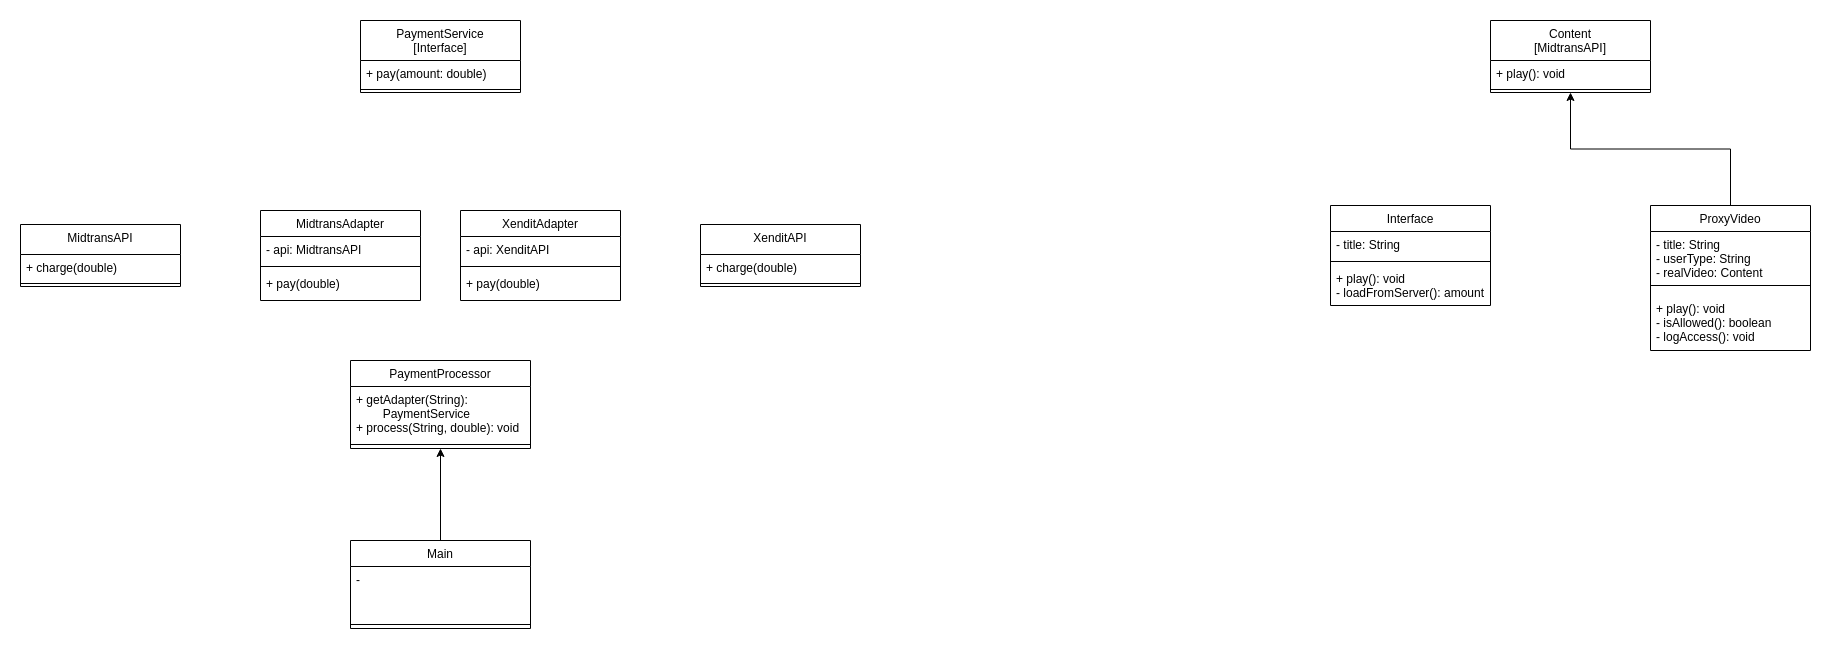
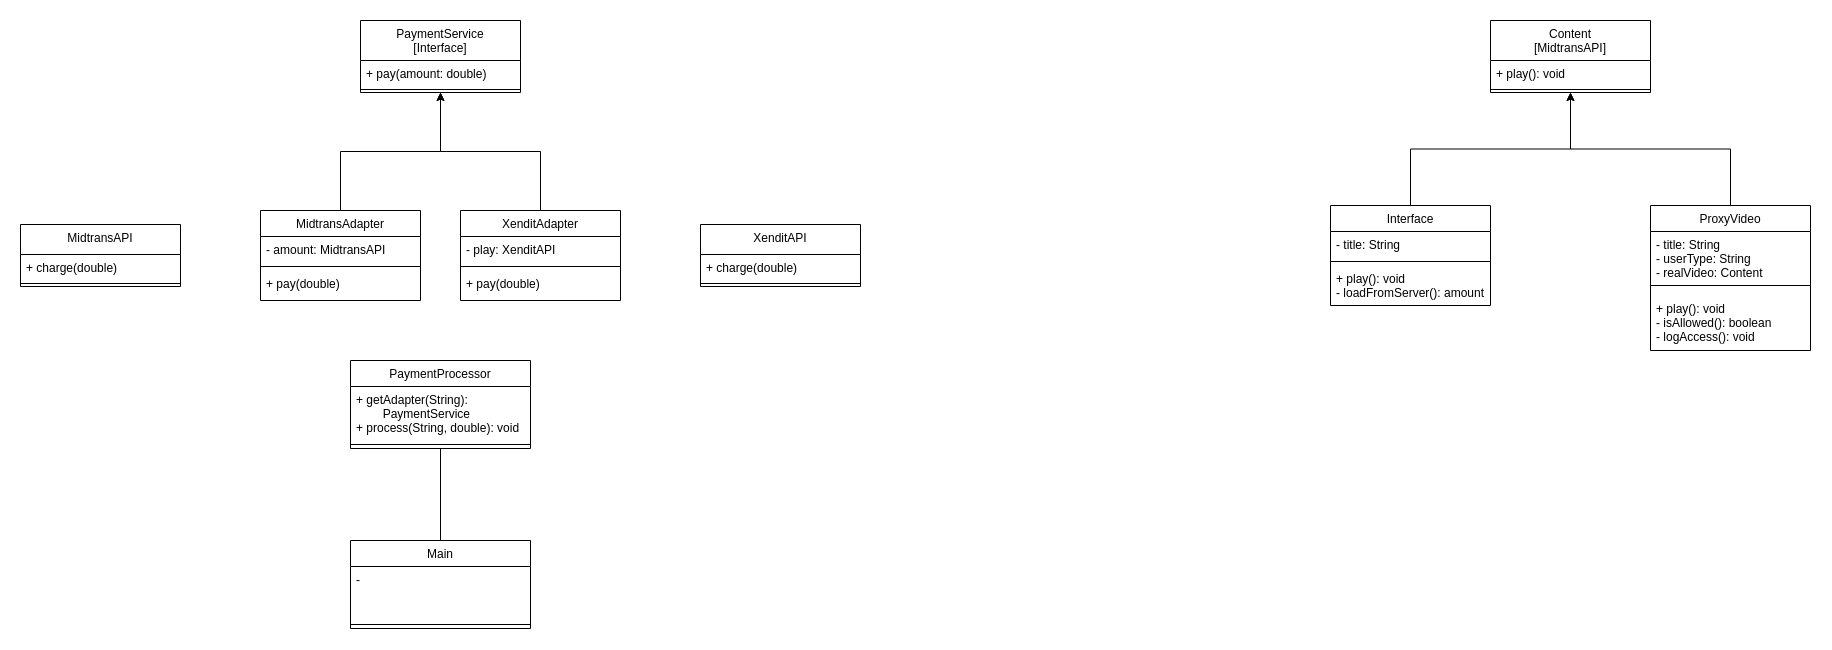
+ <mxCell id="31" style="edgeStyle=orthogonalEdgeStyle;rounded=0;orthogonalLoop=1;jettySize=auto;html=1;entryX=0.5;entryY=1;entryDx=0;entryDy=0;" edge="1" parent="1" source="32" target="28"><mxGeometry relative="1" as="geometry" /></mxCell>
+ <mxCell id="5" style="edgeStyle=orthogonalEdgeStyle;rounded=0;orthogonalLoop=1;jettySize=auto;html=1;entryX=0.5;entryY=1;entryDx=0;entryDy=0;" edge="1" parent="1" source="6" target="2"><mxGeometry relative="1" as="geometry" /></mxCell>
+ <mxCell id="10" style="edgeStyle=orthogonalEdgeStyle;rounded=0;orthogonalLoop=1;jettySize=auto;html=1;entryX=0.5;entryY=1;entryDx=0;entryDy=0;" edge="1" parent="1" source="11" target="2"><mxGeometry relative="1" as="geometry" /></mxCell>
- <mxCell id="7" value="- api: MidtransAPI" style="text;align=left;verticalAlign=top;spacingLeft=4;spacingRight=4;overflow=hidden;rotatable=0;points=[[0,0.5],[1,0.5]];portConstraint=eastwest;" vertex="1" parent="6"><mxGeometry y="26" width="160" height="26" as="geometry" /></mxCell>
+ <mxCell id="7" value="- amount: MidtransAPI" style="text;align=left;verticalAlign=top;spacingLeft=4;spacingRight=4;overflow=hidden;rotatable=0;points=[[0,0.5],[1,0.5]];portConstraint=eastwest;" vertex="1" parent="6"><mxGeometry y="26" width="160" height="26" as="geometry" /></mxCell>
- <mxCell id="12" value="- api: XenditAPI" style="text;align=left;verticalAlign=top;spacingLeft=4;spacingRight=4;overflow=hidden;rotatable=0;points=[[0,0.5],[1,0.5]];portConstraint=eastwest;" vertex="1" parent="11"><mxGeometry y="26" width="160" height="26" as="geometry" /></mxCell>
+ <mxCell id="12" value="- play: XenditAPI" style="text;align=left;verticalAlign=top;spacingLeft=4;spacingRight=4;overflow=hidden;rotatable=0;points=[[0,0.5],[1,0.5]];portConstraint=eastwest;" vertex="1" parent="11"><mxGeometry y="26" width="160" height="26" as="geometry" /></mxCell>
- <mxCell id="18" style="edgeStyle=orthogonalEdgeStyle;rounded=0;orthogonalLoop=1;jettySize=auto;html=1;exitX=0.5;exitY=0;exitDx=0;exitDy=0;entryX=0.5;entryY=1;entryDx=0;entryDy=0;" edge="1" parent="1" source="19" target="15"><mxGeometry relative="1" as="geometry" /></mxCell>
+ <mxCell id="18" style="edgeStyle=orthogonalEdgeStyle;rounded=0;orthogonalLoop=1;jettySize=auto;html=1;exitX=0.5;exitY=0;exitDx=0;exitDy=0;entryX=0.5;entryY=1;entryDx=0;entryDy=0;endArrow=none;" edge="1" parent="1" source="19" target="15"><mxGeometry relative="1" as="geometry" /></mxCell>
